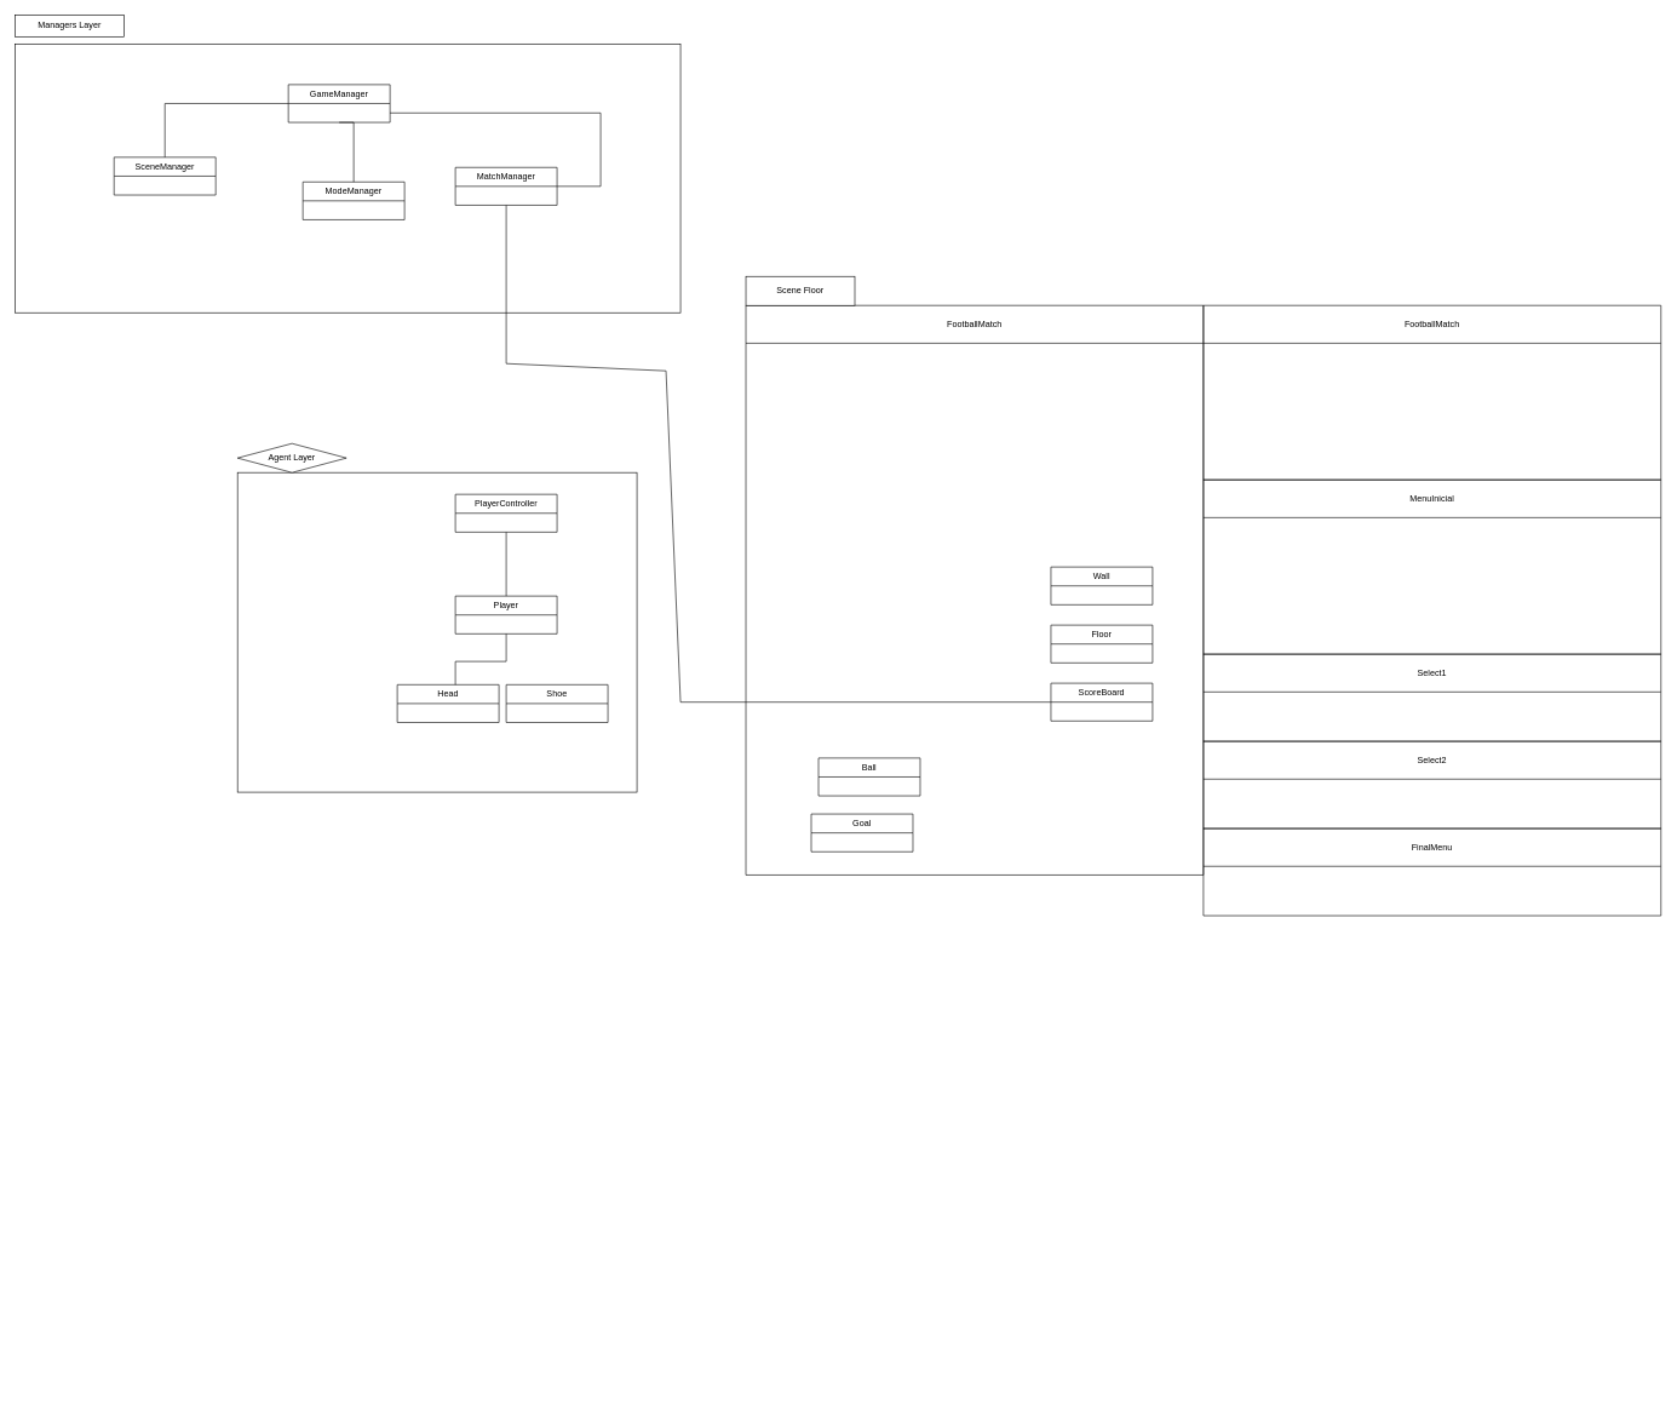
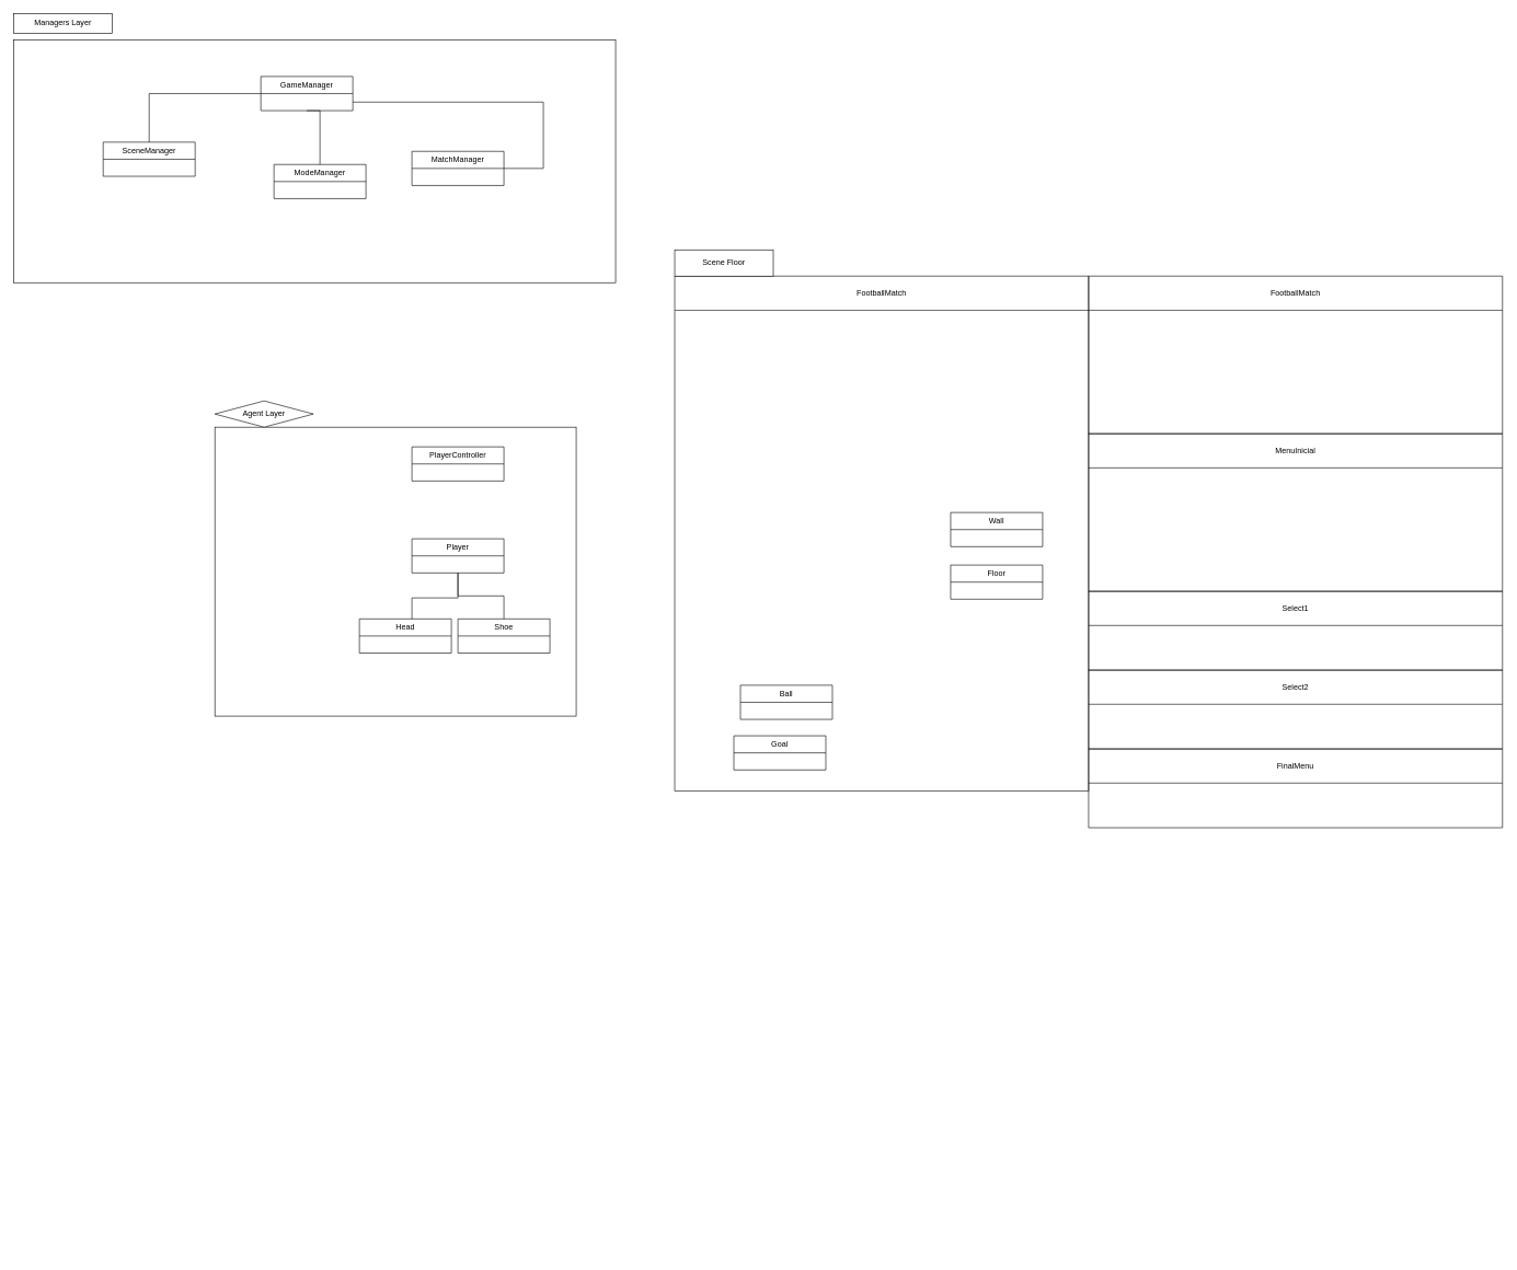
- <mxCell id="6" style="edgeStyle=orthogonalEdgeStyle;rounded=0;orthogonalLoop=1;jettySize=auto;html=1;entryX=0.5;entryY=1;entryDx=0;entryDy=0;endArrow=none;endFill=0;" parent="1" source="7" target="8" edge="1"><mxGeometry relative="1" as="geometry" /></mxCell>
+ <mxCell id="6" style="edgeStyle=orthogonalEdgeStyle;rounded=0;orthogonalLoop=1;jettySize=auto;html=1;endArrow=none;endFill=0;" parent="1" source="7" target="23" edge="1"><mxGeometry relative="1" as="geometry" /></mxCell>
- <mxCell id="27" value="" style="endArrow=none;html=1;rounded=0;entryX=0.5;entryY=1;entryDx=0;entryDy=0;exitX=0;exitY=0.5;exitDx=0;exitDy=0;" edge="1" parent="1" source="26" target="16"><mxGeometry width="50" height="50" relative="1" as="geometry"><mxPoint x="1006" y="760" as="sourcePoint" /><mxPoint x="1056" y="710" as="targetPoint" /><Array as="points"><mxPoint x="936" y="966" /><mxPoint x="916" y="510" /><mxPoint x="696" y="500" /></Array></mxGeometry></mxCell>
- <mxCell id="26" value="ScoreBoard" style="swimlane;fontStyle=0;childLayout=stackLayout;horizontal=1;startSize=26;fillColor=none;horizontalStack=0;resizeParent=1;resizeParentMax=0;resizeLast=0;collapsible=1;marginBottom=0;whiteSpace=wrap;html=1;" vertex="1" parent="1"><mxGeometry x="1446" y="940" width="140" height="52" as="geometry" /></mxCell>
